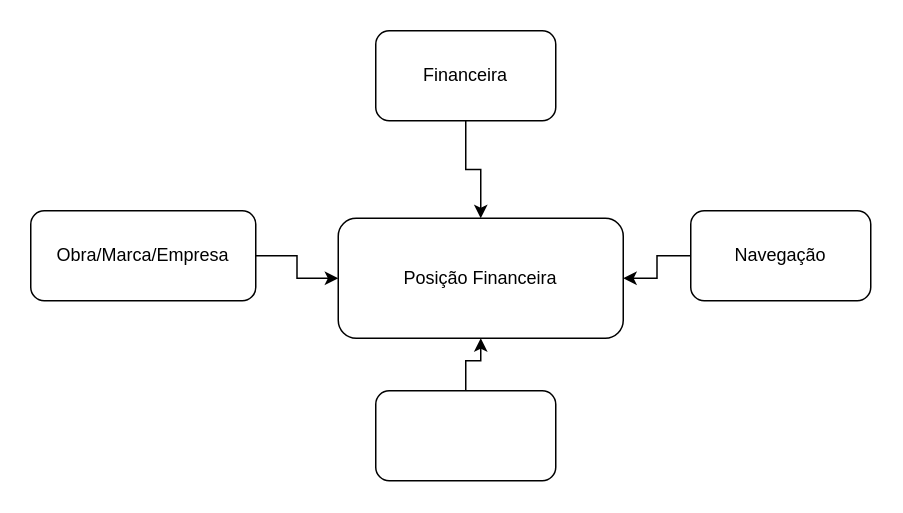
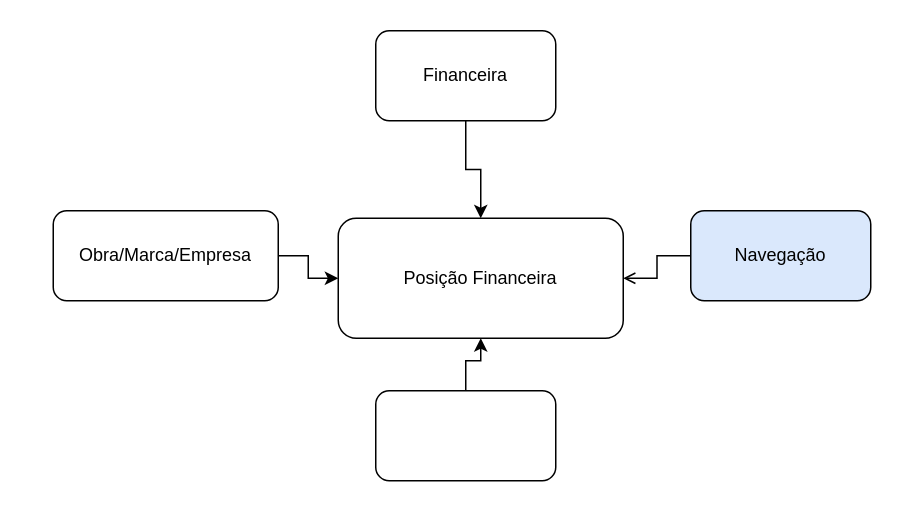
- <mxCell id="6" value="Obra/Marca/Empresa" style="rounded=1;whiteSpace=wrap;html=1;" vertex="1" parent="1"><mxGeometry x="20" y="140" width="150" height="60" as="geometry" /></mxCell>
+ <mxCell id="6" value="Obra/Marca/Empresa" style="rounded=1;whiteSpace=wrap;html=1;" vertex="1" parent="1"><mxGeometry x="35" y="140" width="150" height="60" as="geometry" /></mxCell>
- <mxCell id="8" value="Navegação" style="rounded=1;whiteSpace=wrap;html=1;" vertex="1" parent="1"><mxGeometry x="460" y="140" width="120" height="60" as="geometry" /></mxCell>
+ <mxCell id="8" value="Navegação" style="rounded=1;whiteSpace=wrap;html=1;fillColor=#dae8fc;" vertex="1" parent="1"><mxGeometry x="460" y="140" width="120" height="60" as="geometry" /></mxCell>
- <mxCell id="7" style="edgeStyle=orthogonalEdgeStyle;rounded=0;orthogonalLoop=1;jettySize=auto;html=1;exitX=0;exitY=0.5;exitDx=0;exitDy=0;entryX=1;entryY=0.5;entryDx=0;entryDy=0;" edge="1" parent="1" source="8" target="2"><mxGeometry relative="1" as="geometry" /></mxCell>
+ <mxCell id="7" style="edgeStyle=orthogonalEdgeStyle;rounded=0;orthogonalLoop=1;jettySize=auto;html=1;exitX=0;exitY=0.5;exitDx=0;exitDy=0;entryX=1;entryY=0.5;entryDx=0;entryDy=0;endArrow=open;" edge="1" parent="1" source="8" target="2"><mxGeometry relative="1" as="geometry" /></mxCell>
